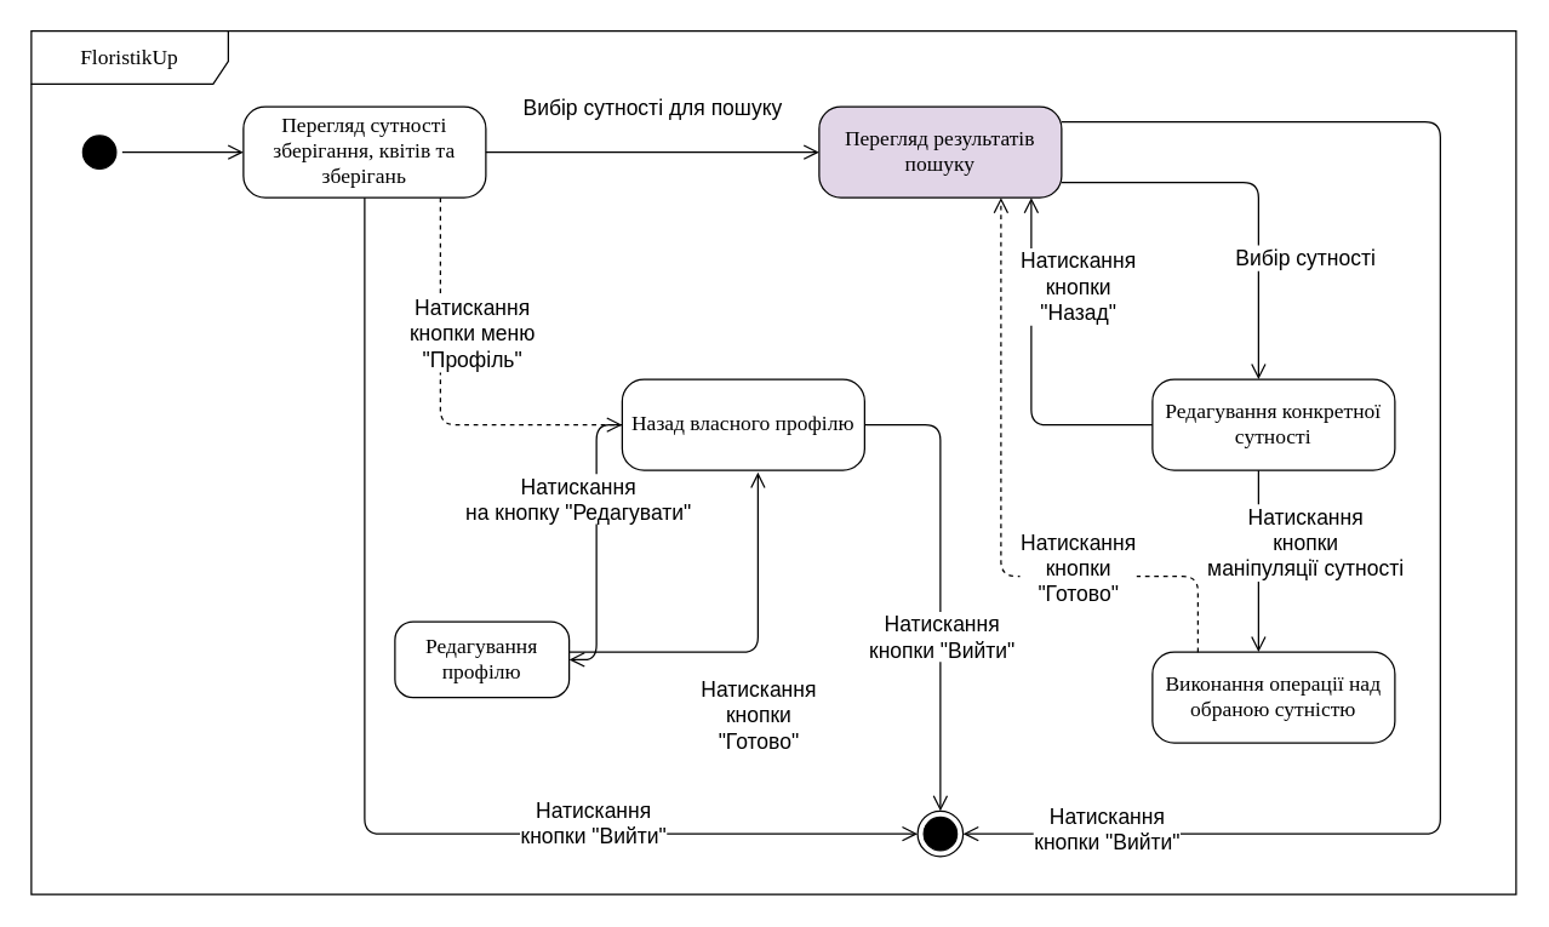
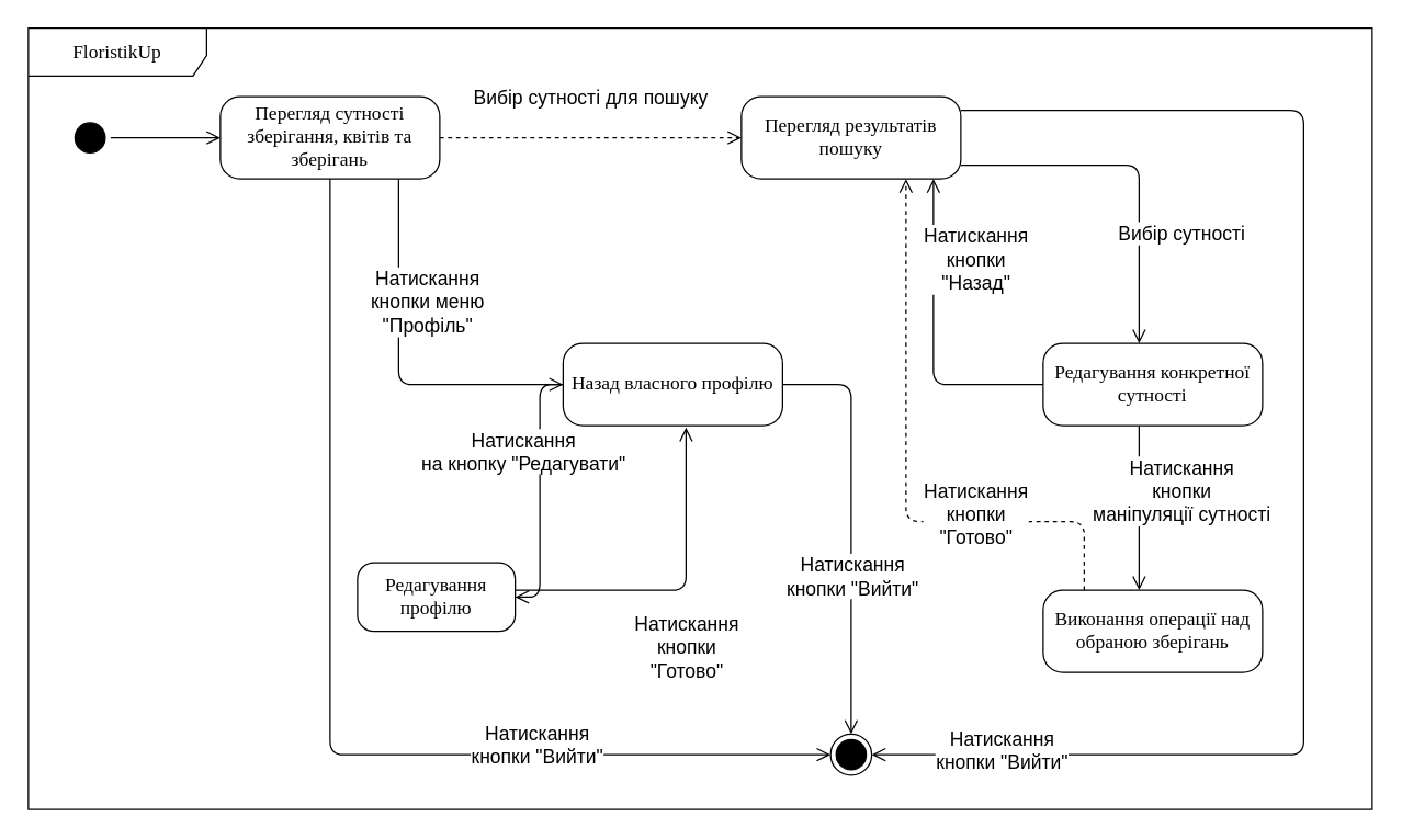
- <mxCell id="11" style="edgeStyle=orthogonalEdgeStyle;html=1;labelBackgroundColor=none;endArrow=open;endSize=8;fontFamily=Verdana;fontSize=14;align=left;" parent="1" source="5" target="6" edge="1"><mxGeometry relative="1" as="geometry"><mxPoint x="100" y="120" as="sourcePoint" /><mxPoint x="180" y="120" as="targetPoint" /></mxGeometry></mxCell>
+ <mxCell id="11" style="edgeStyle=orthogonalEdgeStyle;html=1;labelBackgroundColor=none;endArrow=open;endSize=8;fontFamily=Verdana;fontSize=14;align=left;dashed=1;" parent="1" source="5" target="6" edge="1"><mxGeometry relative="1" as="geometry"><mxPoint x="100" y="120" as="sourcePoint" /><mxPoint x="180" y="120" as="targetPoint" /></mxGeometry></mxCell>
- <mxCell id="6" value="Перегляд результатів пошуку" style="rounded=1;whiteSpace=wrap;html=1;arcSize=24;shadow=0;comic=0;labelBackgroundColor=none;fontFamily=Verdana;fontSize=14;align=center;fillColor=#e1d5e7;" parent="1" vertex="1"><mxGeometry x="540" y="70" width="160" height="60" as="geometry" /></mxCell>
+ <mxCell id="6" value="Перегляд результатів пошуку" style="rounded=1;whiteSpace=wrap;html=1;arcSize=24;shadow=0;comic=0;labelBackgroundColor=none;fontFamily=Verdana;fontSize=14;align=center;" parent="1" vertex="1"><mxGeometry x="540" y="70" width="160" height="60" as="geometry" /></mxCell>
- <mxCell id="13" style="edgeStyle=orthogonalEdgeStyle;html=1;labelBackgroundColor=none;endArrow=open;endSize=8;fontFamily=Verdana;fontSize=14;align=left;dashed=1;" parent="1" source="5" target="7" edge="1"><mxGeometry relative="1" as="geometry"><mxPoint x="110" y="130" as="sourcePoint" /><mxPoint x="190" y="130" as="targetPoint" /><Array as="points"><mxPoint x="290" y="280" /></Array></mxGeometry></mxCell>
+ <mxCell id="13" style="edgeStyle=orthogonalEdgeStyle;html=1;labelBackgroundColor=none;endArrow=open;endSize=8;fontFamily=Verdana;fontSize=14;align=left;" parent="1" source="5" target="7" edge="1"><mxGeometry relative="1" as="geometry"><mxPoint x="110" y="130" as="sourcePoint" /><mxPoint x="190" y="130" as="targetPoint" /><Array as="points"><mxPoint x="290" y="280" /></Array></mxGeometry></mxCell>
- <mxCell id="4" value="Виконання операції над обраною сутністю" style="rounded=1;whiteSpace=wrap;html=1;arcSize=24;shadow=0;comic=0;labelBackgroundColor=none;fontFamily=Verdana;fontSize=14;align=center;" parent="1" vertex="1"><mxGeometry x="760" y="430" width="160" height="60" as="geometry" /></mxCell>
+ <mxCell id="4" value="Виконання операції над обраною зберігань" style="rounded=1;whiteSpace=wrap;html=1;arcSize=24;shadow=0;comic=0;labelBackgroundColor=none;fontFamily=Verdana;fontSize=14;align=center;" parent="1" vertex="1"><mxGeometry x="760" y="430" width="160" height="60" as="geometry" /></mxCell>
